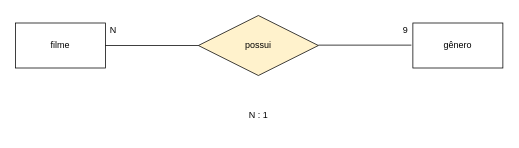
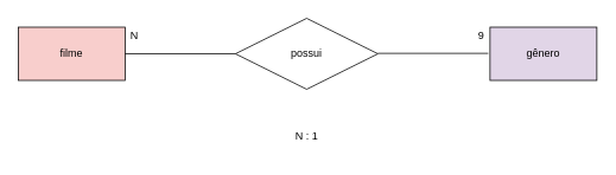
- <mxCell id="2" value="&lt;font style=&quot;vertical-align: inherit&quot;&gt;&lt;font style=&quot;vertical-align: inherit&quot;&gt;filme&lt;/font&gt;&lt;/font&gt;" style="rounded=0;whiteSpace=wrap;html=1;" vertex="1" parent="1"><mxGeometry x="20" y="30" width="120" height="60" as="geometry" /></mxCell>
+ <mxCell id="2" value="&lt;font style=&quot;vertical-align: inherit&quot;&gt;&lt;font style=&quot;vertical-align: inherit&quot;&gt;filme&lt;/font&gt;&lt;/font&gt;" style="rounded=0;whiteSpace=wrap;html=1;fillColor=#f8cecc;" vertex="1" parent="1"><mxGeometry x="20" y="30" width="120" height="60" as="geometry" /></mxCell>
- <mxCell id="3" value="&lt;font style=&quot;vertical-align: inherit&quot;&gt;&lt;font style=&quot;vertical-align: inherit&quot;&gt;possui&lt;/font&gt;&lt;/font&gt;" style="rhombus;whiteSpace=wrap;html=1;rounded=0;fillColor=#fff2cc;" vertex="1" parent="1"><mxGeometry x="264" y="20" width="160" height="80" as="geometry" /></mxCell>
+ <mxCell id="3" value="&lt;font style=&quot;vertical-align: inherit&quot;&gt;&lt;font style=&quot;vertical-align: inherit&quot;&gt;possui&lt;/font&gt;&lt;/font&gt;" style="rhombus;whiteSpace=wrap;html=1;rounded=0;" vertex="1" parent="1"><mxGeometry x="264" y="20" width="160" height="80" as="geometry" /></mxCell>
- <mxCell id="4" value="&lt;font style=&quot;vertical-align: inherit&quot;&gt;&lt;font style=&quot;vertical-align: inherit&quot;&gt;gênero&lt;br&gt;&lt;/font&gt;&lt;/font&gt;" style="whiteSpace=wrap;html=1;rounded=0;" vertex="1" parent="1"><mxGeometry x="550" y="30" width="120" height="60" as="geometry" /></mxCell>
+ <mxCell id="4" value="&lt;font style=&quot;vertical-align: inherit&quot;&gt;&lt;font style=&quot;vertical-align: inherit&quot;&gt;gênero&lt;br&gt;&lt;/font&gt;&lt;/font&gt;" style="whiteSpace=wrap;html=1;rounded=0;fillColor=#e1d5e7;" vertex="1" parent="1"><mxGeometry x="550" y="30" width="120" height="60" as="geometry" /></mxCell>
